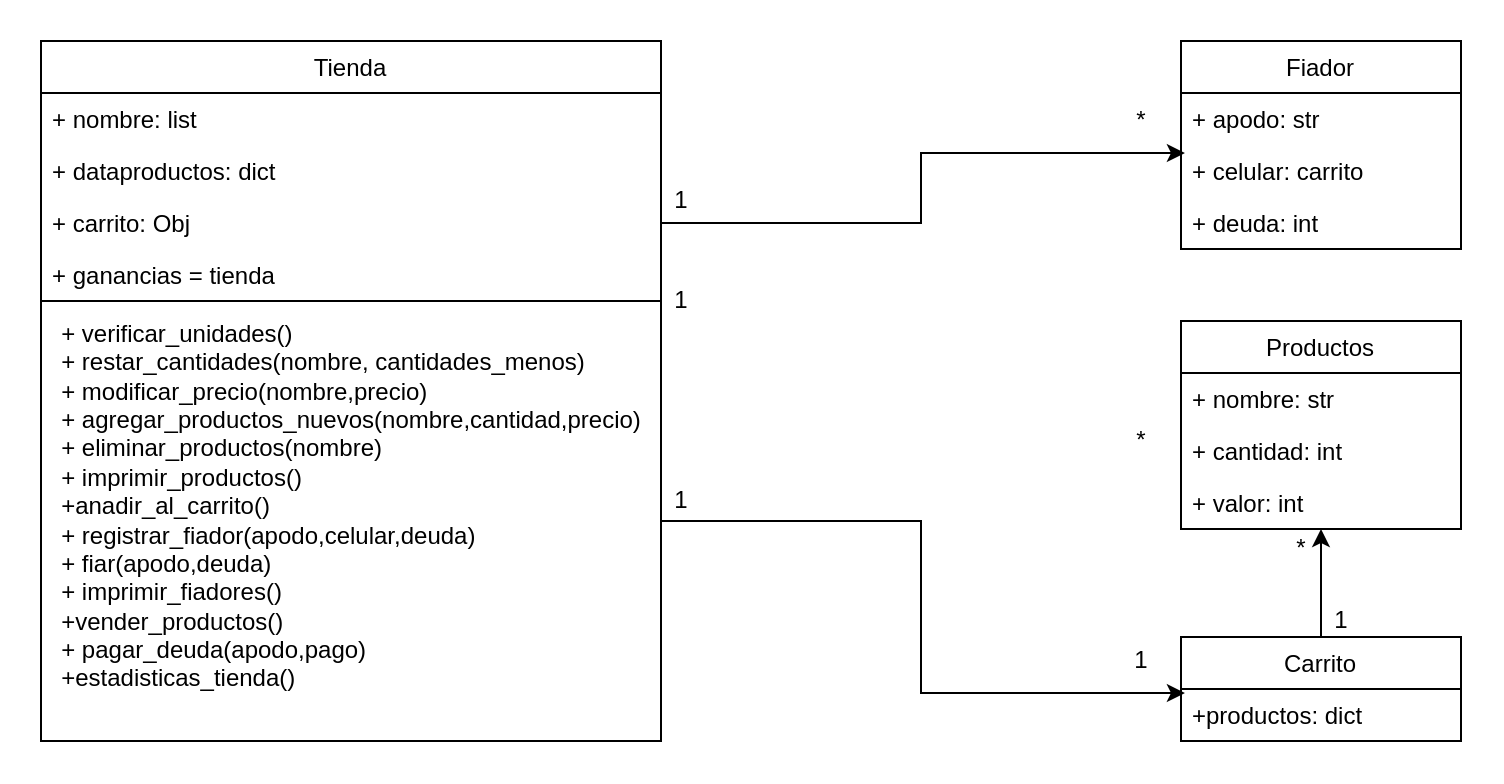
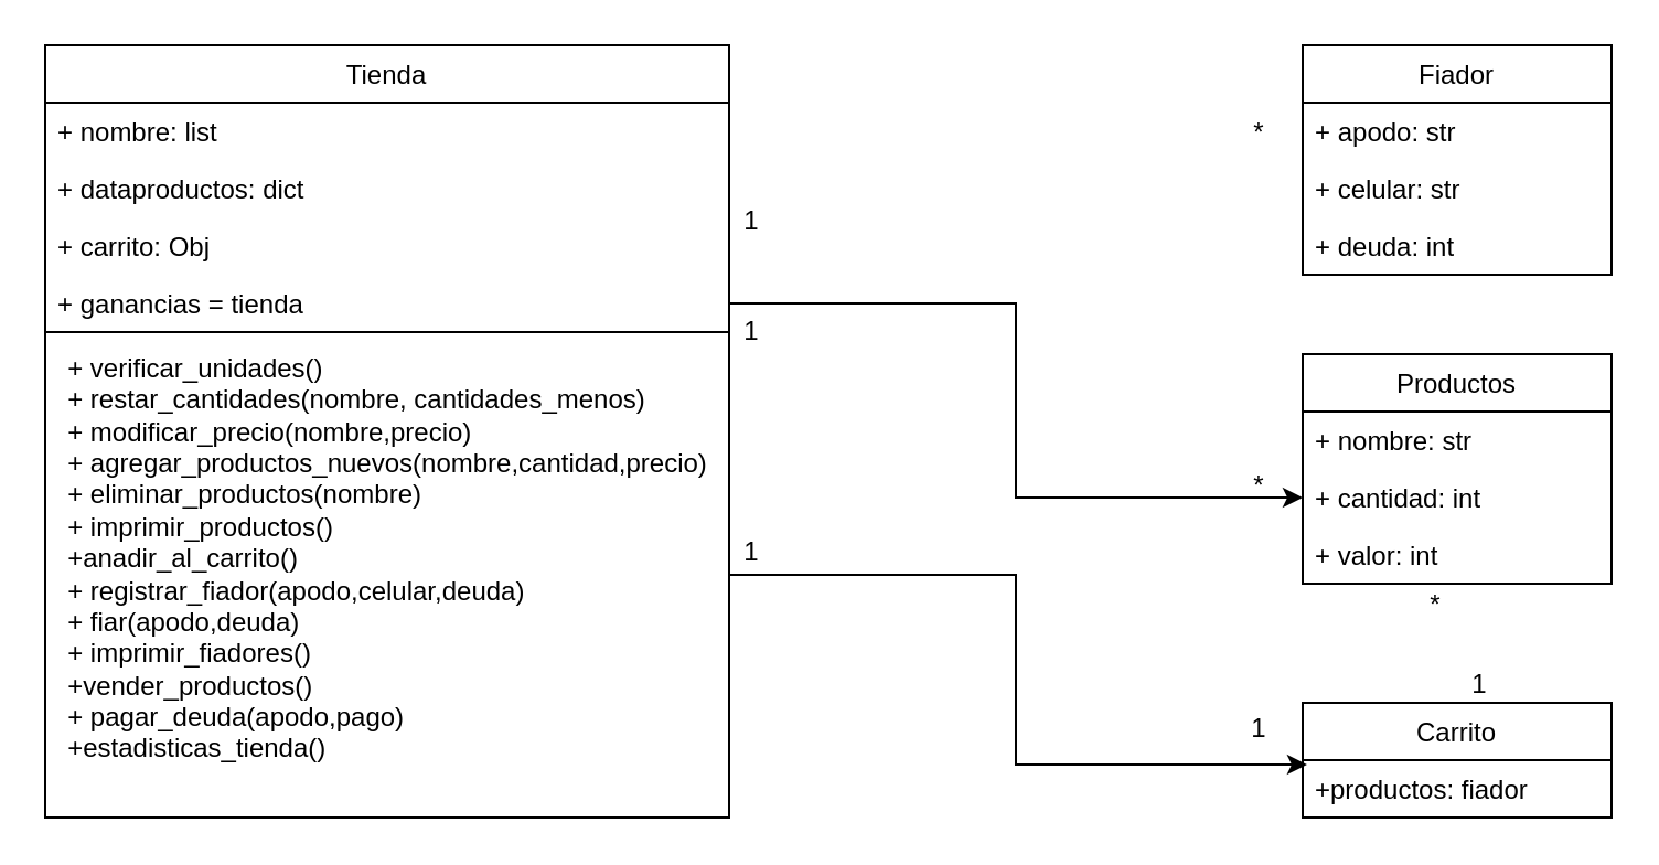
- <mxCell id="9" value="+ celular: carrito" style="text;strokeColor=none;fillColor=none;align=left;verticalAlign=top;spacingLeft=4;spacingRight=4;overflow=hidden;rotatable=0;points=[[0,0.5],[1,0.5]];portConstraint=eastwest;" vertex="1" parent="7"><mxGeometry y="52" width="140" height="26" as="geometry" /></mxCell>
+ <mxCell id="9" value="+ celular: str" style="text;strokeColor=none;fillColor=none;align=left;verticalAlign=top;spacingLeft=4;spacingRight=4;overflow=hidden;rotatable=0;points=[[0,0.5],[1,0.5]];portConstraint=eastwest;" vertex="1" parent="7"><mxGeometry y="52" width="140" height="26" as="geometry" /></mxCell>
- <mxCell id="20" style="edgeStyle=orthogonalEdgeStyle;rounded=0;orthogonalLoop=1;jettySize=auto;html=1;exitX=1;exitY=0.5;exitDx=0;exitDy=0;entryX=0.014;entryY=1.154;entryDx=0;entryDy=0;entryPerimeter=0;" edge="1" parent="1" source="5" target="8"><mxGeometry relative="1" as="geometry"><mxPoint x="470" y="60" as="targetPoint" /></mxGeometry></mxCell>
+ <mxCell id="21" style="edgeStyle=orthogonalEdgeStyle;rounded=0;orthogonalLoop=1;jettySize=auto;html=1;exitX=1;exitY=0.5;exitDx=0;exitDy=0;entryX=0;entryY=0.5;entryDx=0;entryDy=0;" edge="1" parent="1" source="6" target="13"><mxGeometry relative="1" as="geometry"><mxPoint x="420" y="240" as="targetPoint" /></mxGeometry></mxCell>
- <mxCell id="15" style="edgeStyle=orthogonalEdgeStyle;rounded=0;orthogonalLoop=1;jettySize=auto;html=1;exitX=0.5;exitY=0;exitDx=0;exitDy=0;entryX=0.5;entryY=1;entryDx=0;entryDy=0;entryPerimeter=0;" edge="1" parent="1" source="16" target="14"><mxGeometry relative="1" as="geometry" /></mxCell>
- <mxCell id="17" value="+productos: dict" style="text;strokeColor=none;fillColor=none;align=left;verticalAlign=top;spacingLeft=4;spacingRight=4;overflow=hidden;rotatable=0;points=[[0,0.5],[1,0.5]];portConstraint=eastwest;" vertex="1" parent="16"><mxGeometry y="26" width="140" height="26" as="geometry" /></mxCell>
+ <mxCell id="17" value="+productos: fiador" style="text;strokeColor=none;fillColor=none;align=left;verticalAlign=top;spacingLeft=4;spacingRight=4;overflow=hidden;rotatable=0;points=[[0,0.5],[1,0.5]];portConstraint=eastwest;" vertex="1" parent="16"><mxGeometry y="26" width="140" height="26" as="geometry" /></mxCell>
